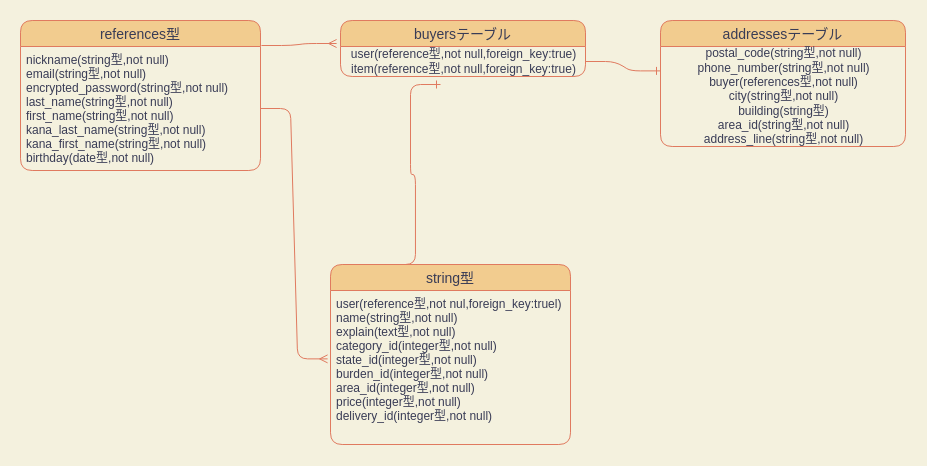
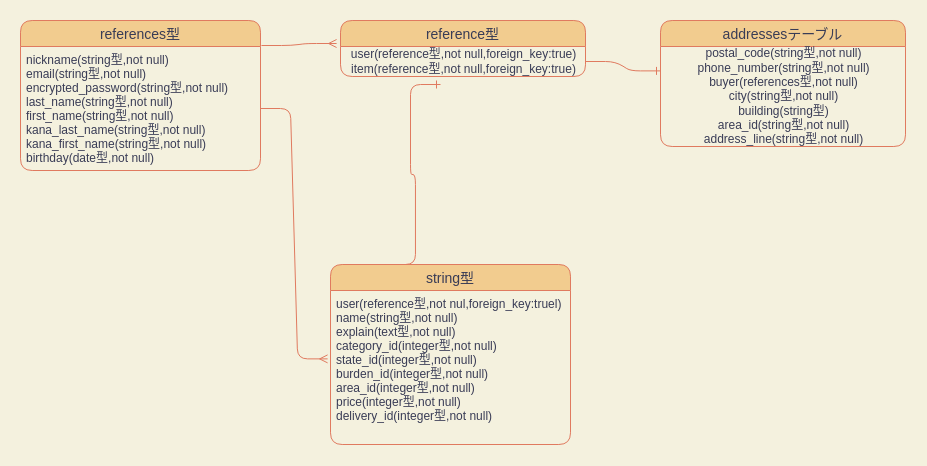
- <mxCell id="6" value="buyersテーブル" style="swimlane;fontStyle=0;childLayout=stackLayout;horizontal=1;startSize=26;horizontalStack=0;resizeParent=1;resizeParentMax=0;resizeLast=0;collapsible=1;marginBottom=0;align=center;fontSize=14;fillColor=#F2CC8F;strokeColor=#E07A5F;fontColor=#393C56;rounded=1;" vertex="1" parent="1"><mxGeometry x="340" y="20" width="245" height="56" as="geometry" /></mxCell>
+ <mxCell id="6" value="reference型" style="swimlane;fontStyle=0;childLayout=stackLayout;horizontal=1;startSize=26;horizontalStack=0;resizeParent=1;resizeParentMax=0;resizeLast=0;collapsible=1;marginBottom=0;align=center;fontSize=14;fillColor=#F2CC8F;strokeColor=#E07A5F;fontColor=#393C56;rounded=1;" vertex="1" parent="1"><mxGeometry x="340" y="20" width="245" height="56" as="geometry" /></mxCell>
